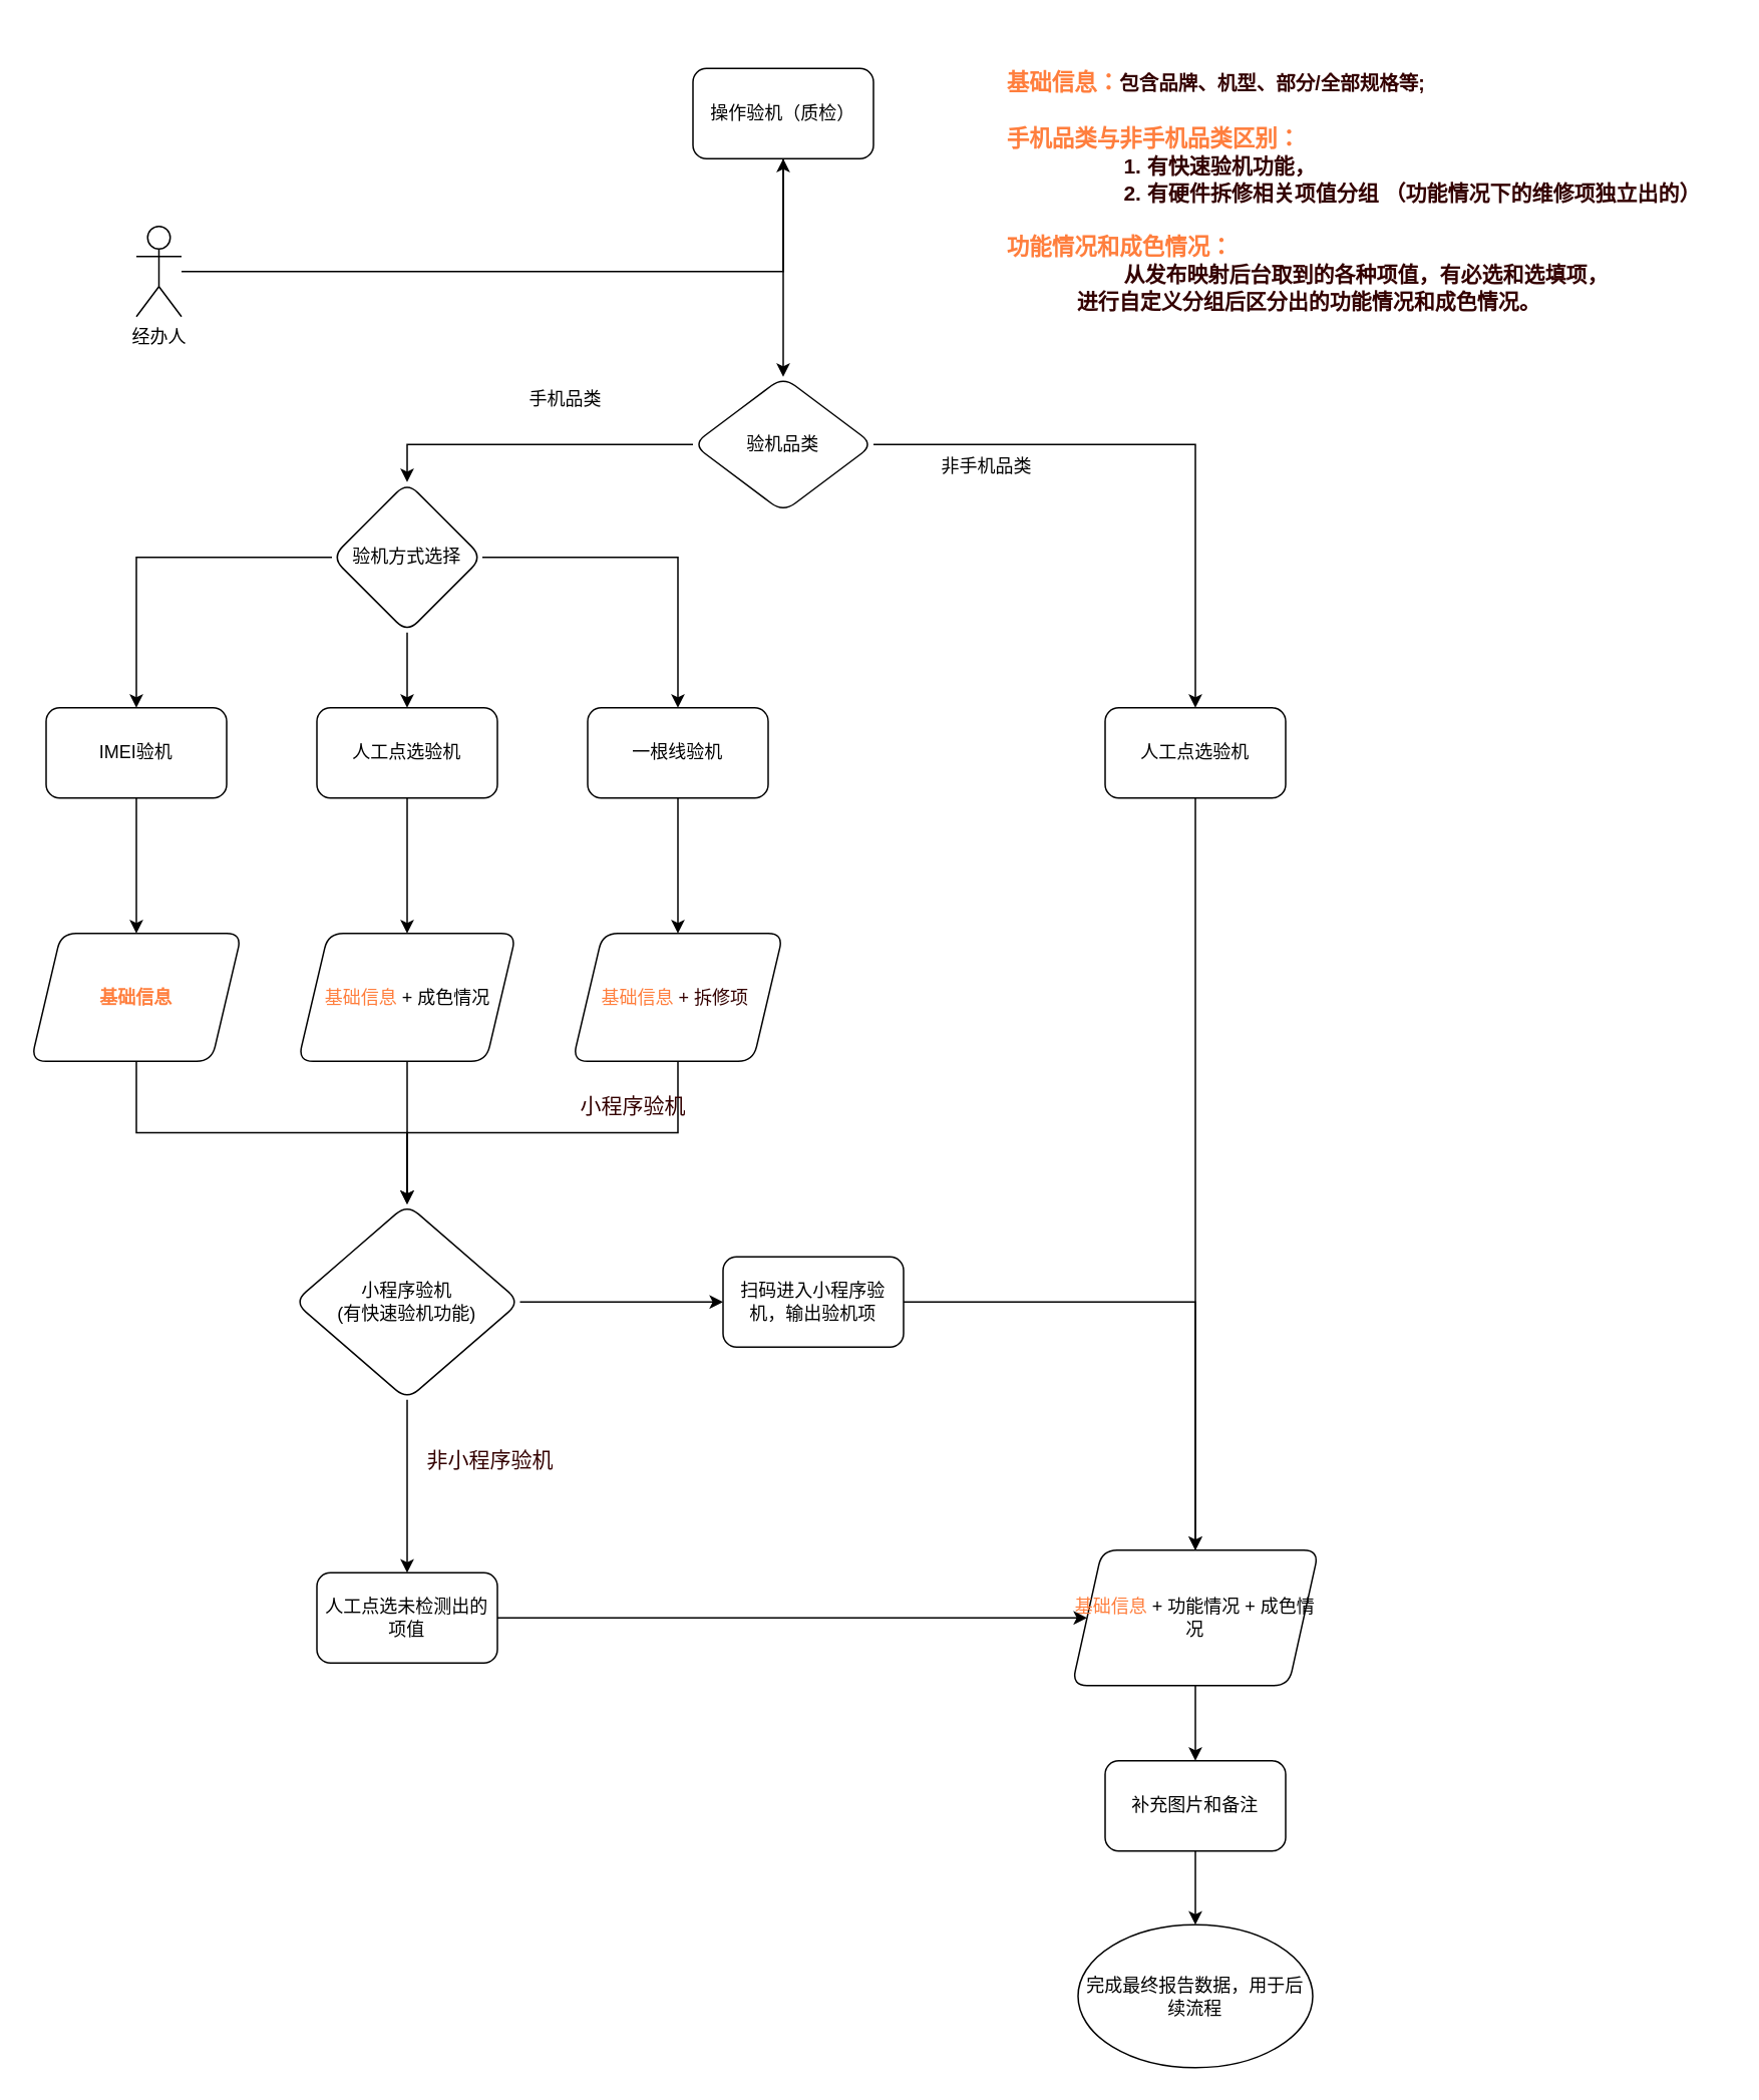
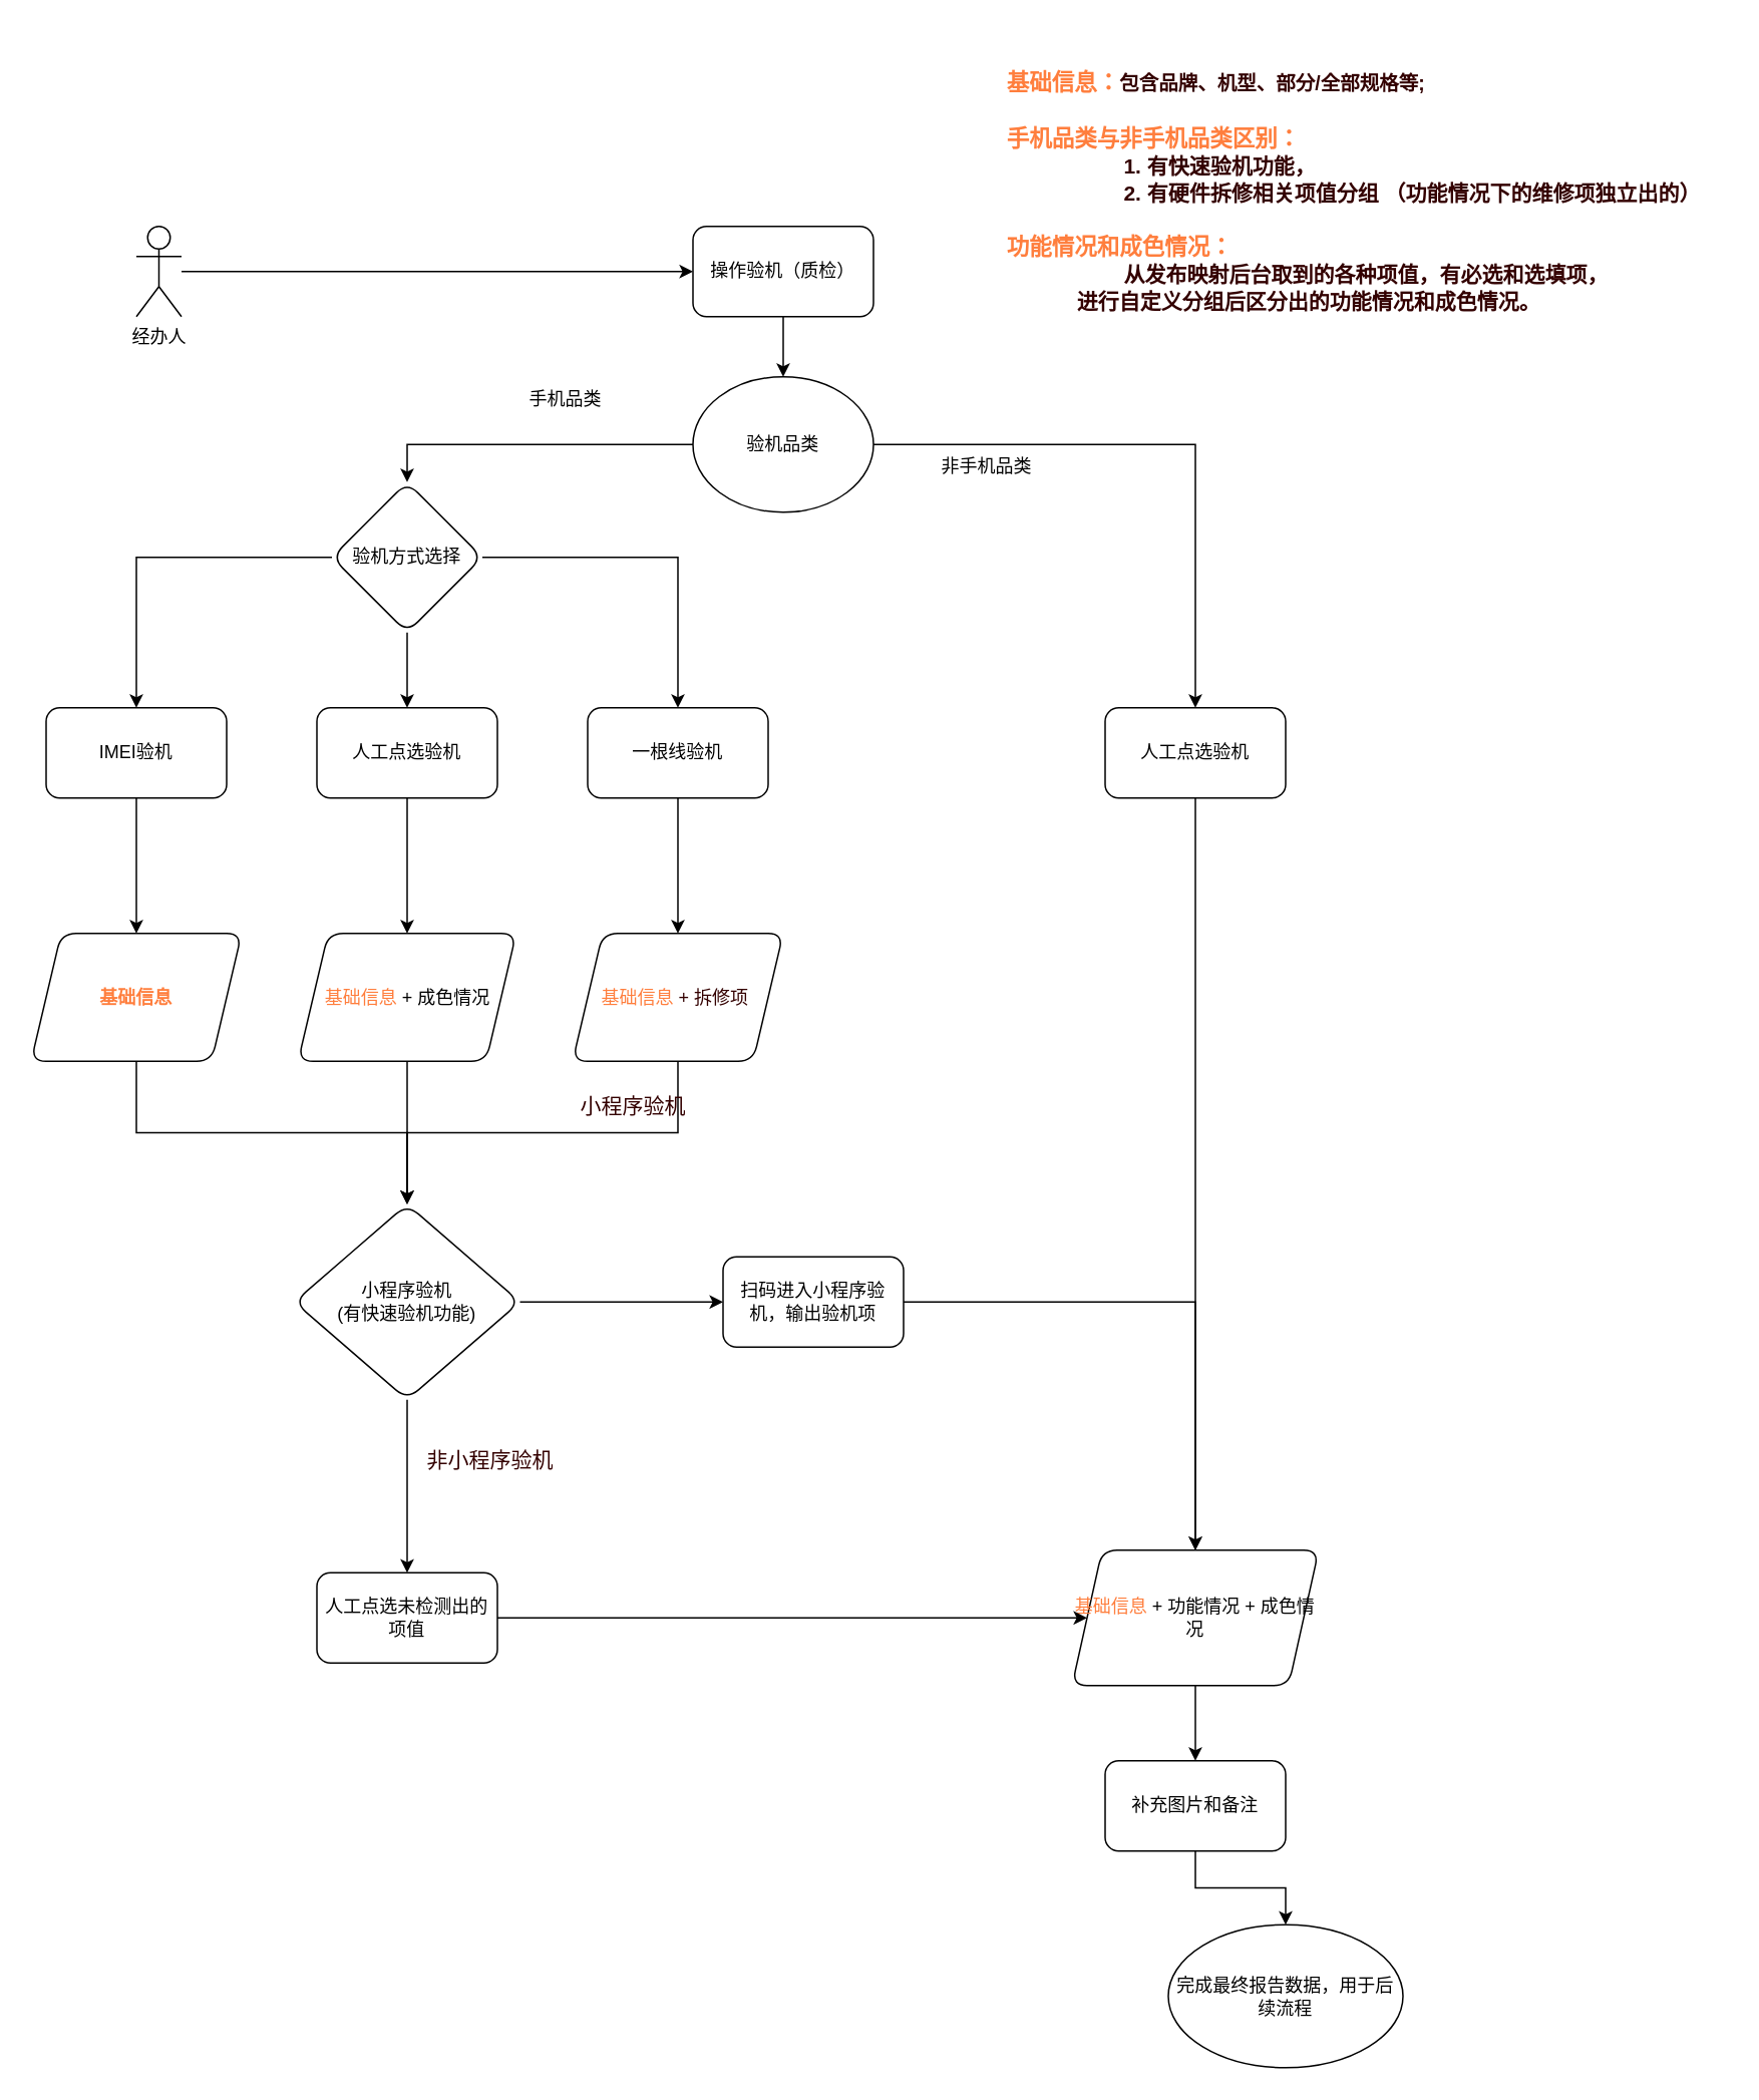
- <mxCell id="5" value="操作验机（质检）" style="rounded=1;whiteSpace=wrap;html=1;verticalAlign=middle;" vertex="1" parent="1"><mxGeometry x="460" y="45" width="120" height="60" as="geometry" /></mxCell>
+ <mxCell id="5" value="操作验机（质检）" style="rounded=1;whiteSpace=wrap;html=1;verticalAlign=middle;" vertex="1" parent="1"><mxGeometry x="460" y="150" width="120" height="60" as="geometry" /></mxCell>
- <mxCell id="19" value="验机品类" style="rhombus;whiteSpace=wrap;html=1;rounded=1;" vertex="1" parent="1"><mxGeometry x="460" y="250" width="120" height="90" as="geometry" /></mxCell>
+ <mxCell id="19" value="验机品类" style="ellipse;whiteSpace=wrap;html=1;" vertex="1" parent="1"><mxGeometry x="460" y="250" width="120" height="90" as="geometry" /></mxCell>
- <mxCell id="37" value="完成最终报告数据，用于后续流程" style="ellipse;whiteSpace=wrap;html=1;rounded=1;" vertex="1" parent="1"><mxGeometry x="716" y="1279" width="156" height="95" as="geometry" /></mxCell>
+ <mxCell id="37" value="完成最终报告数据，用于后续流程" style="ellipse;whiteSpace=wrap;html=1;rounded=1;" vertex="1" parent="1"><mxGeometry x="776" y="1279" width="156" height="95" as="geometry" /></mxCell>
